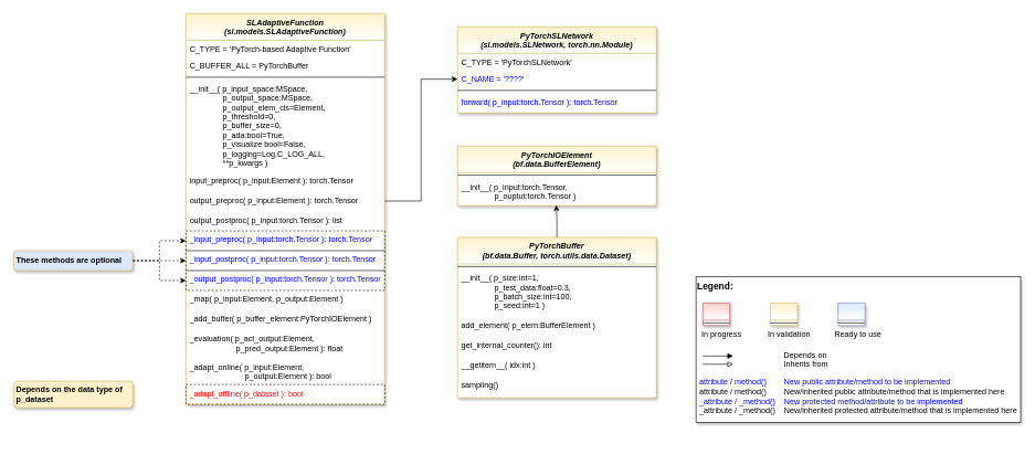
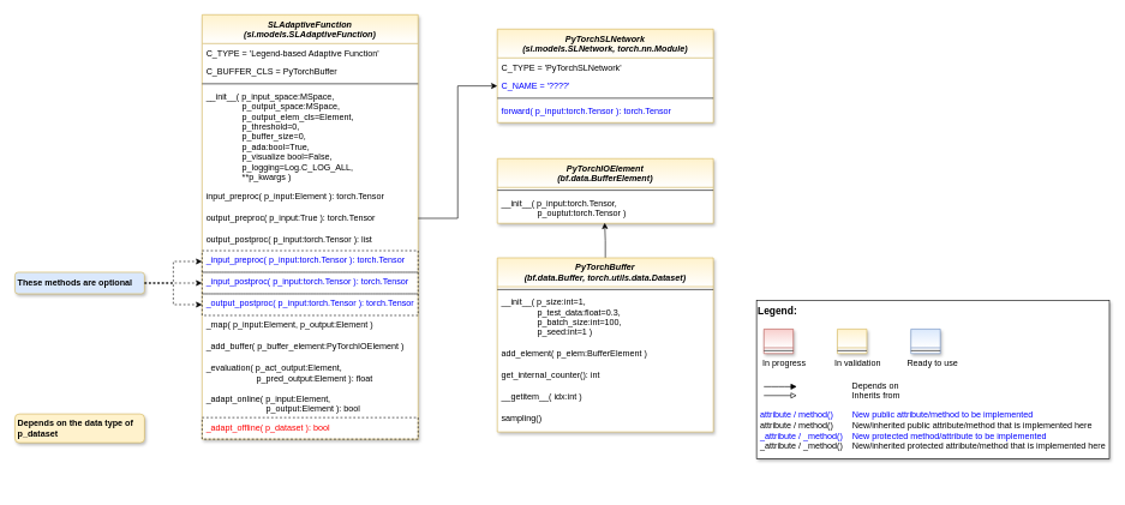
- <mxCell id="29" value="C_TYPE = 'PyTorch-based Adaptive Function'" style="text;align=left;verticalAlign=top;spacingLeft=4;spacingRight=4;overflow=hidden;rotatable=0;points=[[0,0.5],[1,0.5]];portConstraint=eastwest;" parent="28" vertex="1"><mxGeometry y="40" width="300" height="26" as="geometry" /></mxCell>
+ <mxCell id="29" value="C_TYPE = 'Legend-based Adaptive Function'" style="text;align=left;verticalAlign=top;spacingLeft=4;spacingRight=4;overflow=hidden;rotatable=0;points=[[0,0.5],[1,0.5]];portConstraint=eastwest;" parent="28" vertex="1"><mxGeometry y="40" width="300" height="26" as="geometry" /></mxCell>
- <mxCell id="30" value="C_BUFFER_ALL = PyTorchBuffer" style="text;align=left;verticalAlign=top;spacingLeft=4;spacingRight=4;overflow=hidden;rotatable=0;points=[[0,0.5],[1,0.5]];portConstraint=eastwest;" parent="28" vertex="1"><mxGeometry y="66" width="300" height="26" as="geometry" /></mxCell>
+ <mxCell id="30" value="C_BUFFER_CLS = PyTorchBuffer" style="text;align=left;verticalAlign=top;spacingLeft=4;spacingRight=4;overflow=hidden;rotatable=0;points=[[0,0.5],[1,0.5]];portConstraint=eastwest;" parent="28" vertex="1"><mxGeometry y="66" width="300" height="26" as="geometry" /></mxCell>
- <mxCell id="34" value="output_preproc( p_input:Element ): torch.Tensor" style="text;align=left;verticalAlign=top;spacingLeft=4;spacingRight=4;overflow=hidden;rotatable=0;points=[[0,0.5],[1,0.5]];portConstraint=eastwest;fontColor=#000000;" parent="28" vertex="1"><mxGeometry y="268" width="300" height="30" as="geometry" /></mxCell>
+ <mxCell id="34" value="output_preproc( p_input:True ): torch.Tensor" style="text;align=left;verticalAlign=top;spacingLeft=4;spacingRight=4;overflow=hidden;rotatable=0;points=[[0,0.5],[1,0.5]];portConstraint=eastwest;fontColor=#000000;" parent="28" vertex="1"><mxGeometry y="268" width="300" height="30" as="geometry" /></mxCell>
